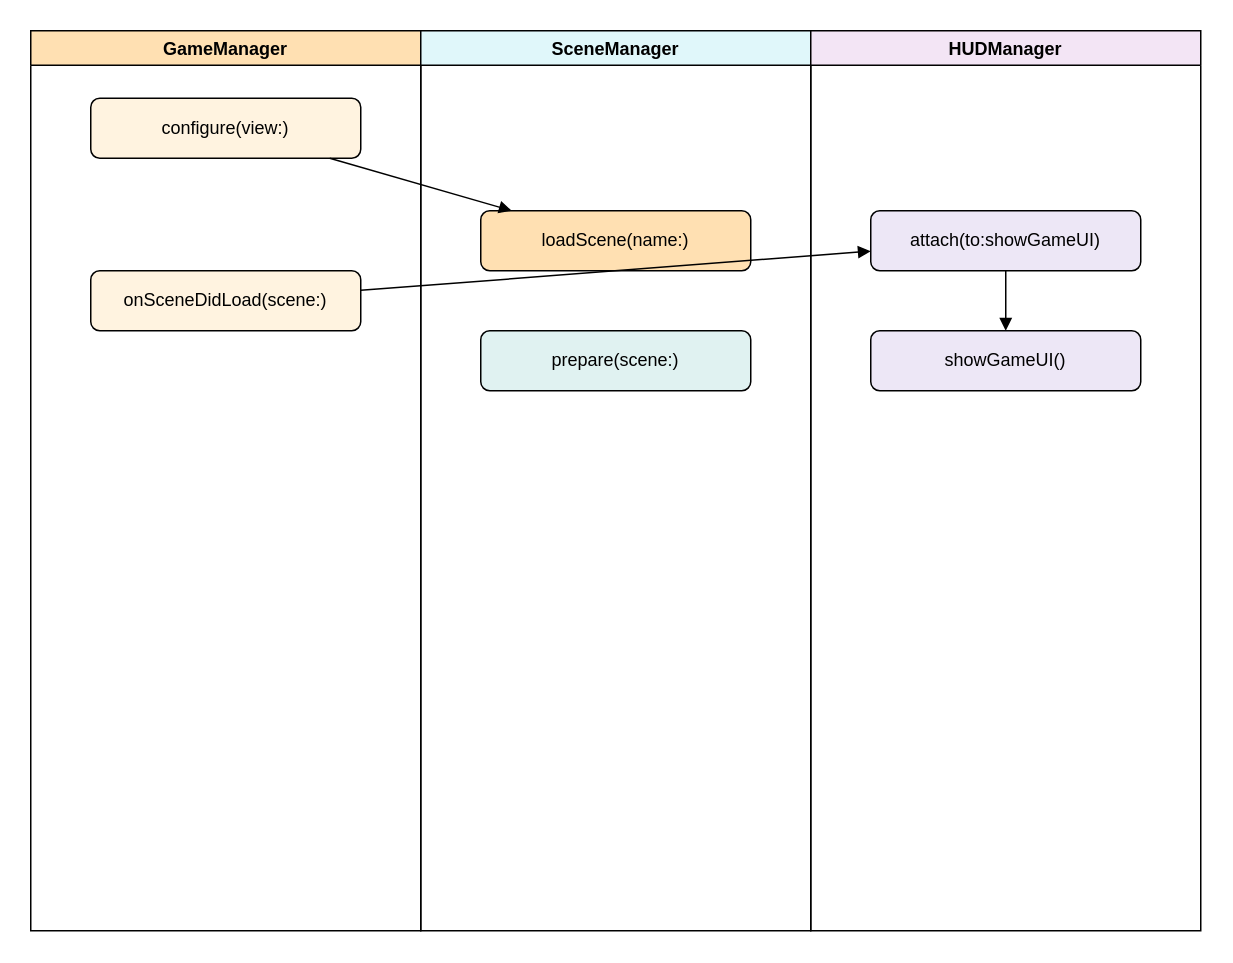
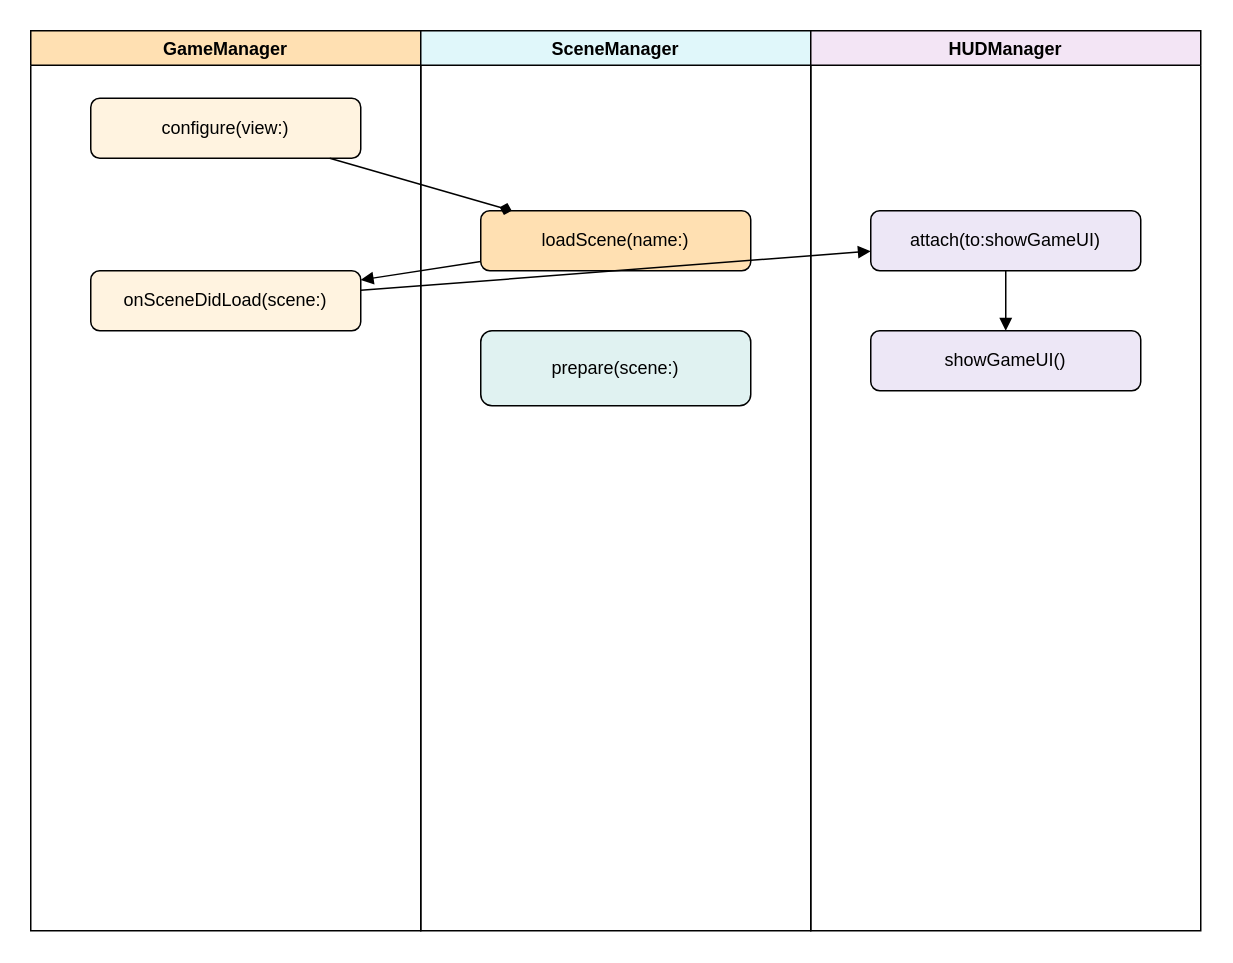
- <mxCell id="11" style="endArrow=block;strokeColor=#000000;" edge="1" parent="1" source="5" target="7"><mxGeometry relative="1" as="geometry" /></mxCell>
+ <mxCell id="11" style="endArrow=diamond;strokeColor=#000000;" edge="1" parent="1" source="5" target="7"><mxGeometry relative="1" as="geometry" /></mxCell>
+ <mxCell id="12" style="endArrow=block;strokeColor=#000000;" edge="1" parent="1" source="7" target="6"><mxGeometry relative="1" as="geometry" /></mxCell>
- <mxCell id="8" value="prepare(scene:)" style="rounded=1;whiteSpace=wrap;html=1;fillColor=#e0f2f1;strokeColor=#000000;" vertex="1" parent="3"><mxGeometry x="40" y="200" width="180" height="40" as="geometry" /></mxCell>
+ <mxCell id="8" value="prepare(scene:)" style="rounded=1;whiteSpace=wrap;html=1;fillColor=#e0f2f1;strokeColor=#000000;" vertex="1" parent="3"><mxGeometry x="40" y="200" width="180" height="50" as="geometry" /></mxCell>
